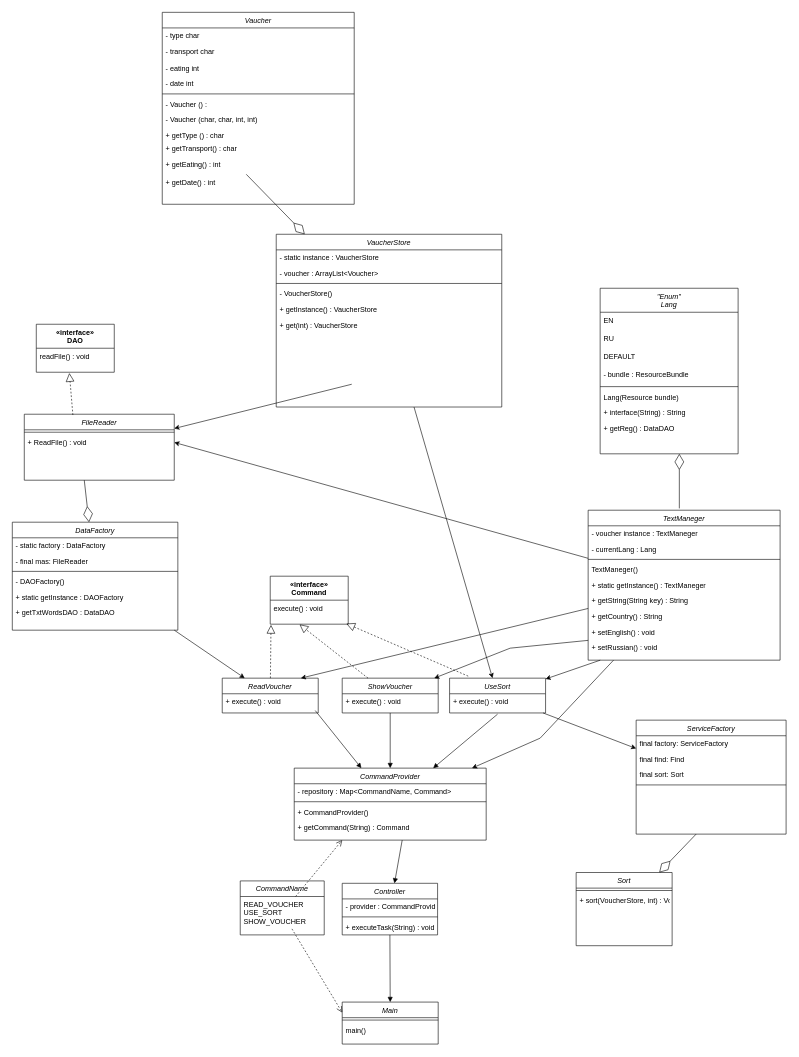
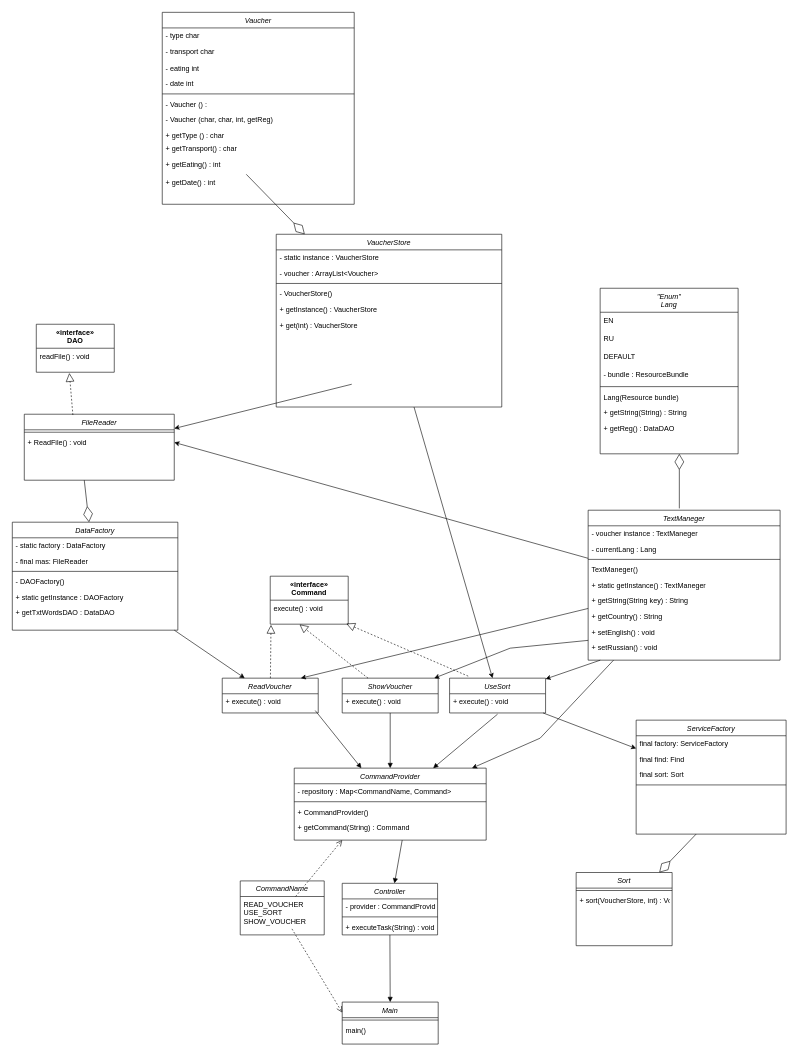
- <mxCell id="89" value="- Vaucher (char, char, int, int)" style="text;align=left;verticalAlign=top;spacingLeft=4;spacingRight=4;overflow=hidden;rotatable=0;points=[[0,0.5],[1,0.5]];portConstraint=eastwest;" vertex="1" parent="82"><mxGeometry y="166" width="320" height="26" as="geometry" /></mxCell>
+ <mxCell id="89" value="- Vaucher (char, char, int, getReg)" style="text;align=left;verticalAlign=top;spacingLeft=4;spacingRight=4;overflow=hidden;rotatable=0;points=[[0,0.5],[1,0.5]];portConstraint=eastwest;" vertex="1" parent="82"><mxGeometry y="166" width="320" height="26" as="geometry" /></mxCell>
- <mxCell id="55" value="+ interface(String) : String" style="text;align=left;verticalAlign=top;spacingLeft=4;spacingRight=4;overflow=hidden;rotatable=0;points=[[0,0.5],[1,0.5]];portConstraint=eastwest;" vertex="1" parent="48"><mxGeometry y="194" width="230" height="26" as="geometry" /></mxCell>
+ <mxCell id="55" value="+ getString(String) : String" style="text;align=left;verticalAlign=top;spacingLeft=4;spacingRight=4;overflow=hidden;rotatable=0;points=[[0,0.5],[1,0.5]];portConstraint=eastwest;" vertex="1" parent="48"><mxGeometry y="194" width="230" height="26" as="geometry" /></mxCell>
